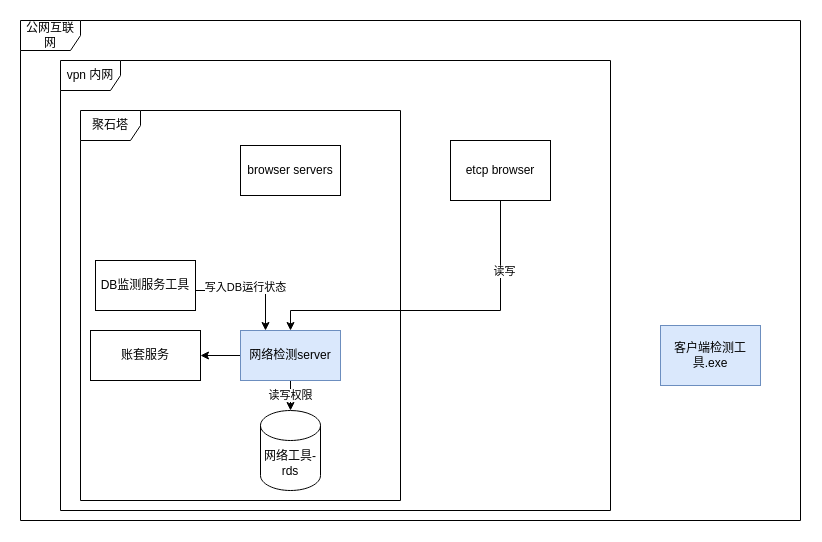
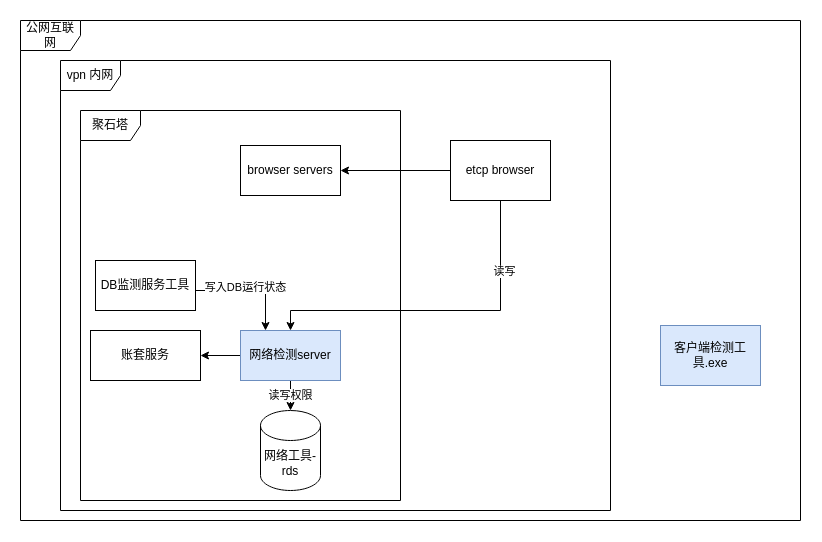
+ <mxCell id="6" style="edgeStyle=orthogonalEdgeStyle;rounded=0;orthogonalLoop=1;jettySize=auto;html=1;entryX=1;entryY=0.5;entryDx=0;entryDy=0;" parent="1" source="9" target="5" edge="1"><mxGeometry relative="1" as="geometry" /></mxCell>
